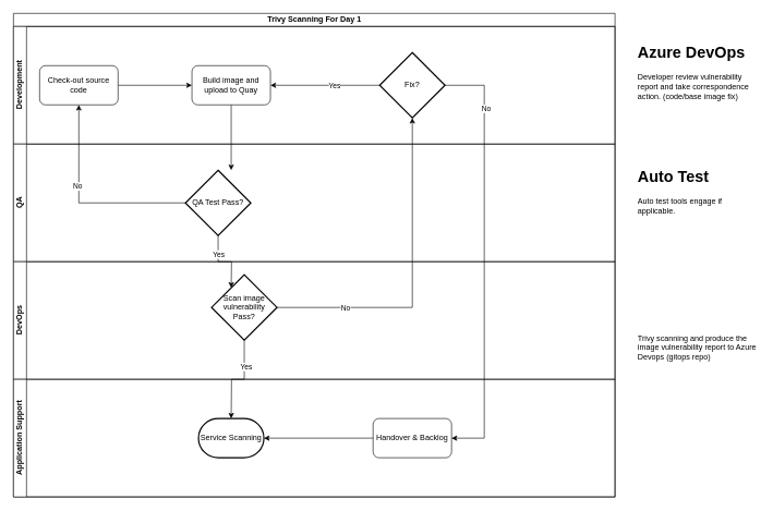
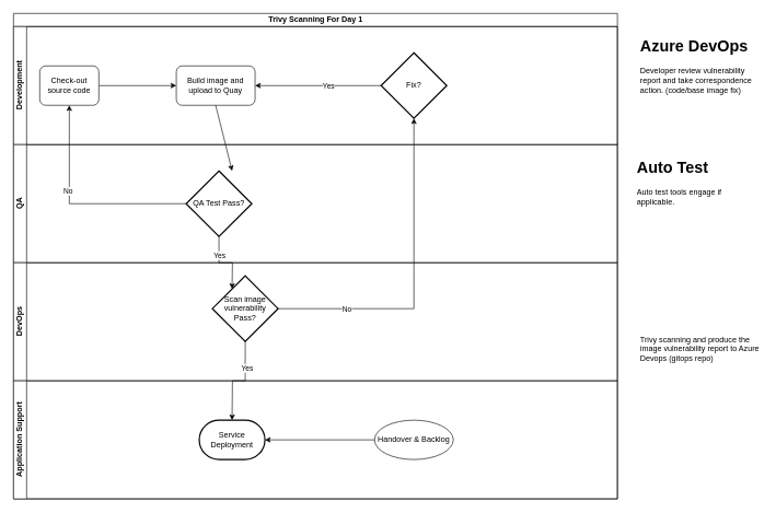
- <mxCell id="31" value="&lt;h1&gt;Azure DevOps&lt;/h1&gt;&lt;p&gt;Developer review vulnerability report and take correspondence action. (code/base image fix)&lt;/p&gt;" style="text;html=1;strokeColor=none;fillColor=none;spacing=5;spacingTop=-20;whiteSpace=wrap;overflow=hidden;rounded=0;" parent="1" vertex="1"><mxGeometry x="970" y="60" width="190" height="120" as="geometry" /></mxCell>
+ <mxCell id="31" value="&lt;h1&gt;Azure DevOps&lt;/h1&gt;&lt;p&gt;Developer review vulnerability report and take correspondence action. (code/base image fix)&lt;/p&gt;" style="text;html=1;strokeColor=none;fillColor=none;spacing=5;spacingTop=-20;whiteSpace=wrap;overflow=hidden;rounded=0;" parent="1" vertex="1"><mxGeometry x="970" y="50" width="190" height="120" as="geometry" /></mxCell>
- <mxCell id="5" value="Check-out source code" style="rounded=1;whiteSpace=wrap;html=1;" parent="3" vertex="1"><mxGeometry x="40" y="60" width="120" height="60" as="geometry" /></mxCell>
+ <mxCell id="5" value="Check-out source code" style="rounded=1;whiteSpace=wrap;html=1;" parent="3" vertex="1"><mxGeometry x="40" y="60" width="90" height="60" as="geometry" /></mxCell>
- <mxCell id="6" value="Build image and upload to Quay" style="rounded=1;whiteSpace=wrap;html=1;" parent="3" vertex="1"><mxGeometry x="273" y="60" width="120" height="60" as="geometry" /></mxCell>
+ <mxCell id="6" value="Build image and upload to Quay" style="rounded=1;whiteSpace=wrap;html=1;" parent="3" vertex="1"><mxGeometry x="248" y="60" width="120" height="60" as="geometry" /></mxCell>
- <mxCell id="27" style="edgeStyle=orthogonalEdgeStyle;rounded=0;orthogonalLoop=1;jettySize=auto;html=1;exitX=1;exitY=0.5;exitDx=0;exitDy=0;exitPerimeter=0;entryX=1;entryY=0.5;entryDx=0;entryDy=0;" parent="2" source="9" target="16" edge="1"><mxGeometry relative="1" as="geometry"><Array as="points"><mxPoint x="720" y="110" /><mxPoint x="720" y="650" /></Array></mxGeometry></mxCell>
- <mxCell id="28" value="No" style="edgeLabel;html=1;align=center;verticalAlign=middle;resizable=0;points=[];" parent="27" vertex="1" connectable="0"><mxGeometry x="-0.709" y="2" relative="1" as="geometry"><mxPoint as="offset" /></mxGeometry></mxCell>
- <mxCell id="30" value="&lt;h1&gt;Auto Test&lt;/h1&gt;&lt;p&gt;Auto test tools engage if applicable.&amp;nbsp;&lt;/p&gt;" style="text;html=1;strokeColor=none;fillColor=none;spacing=5;spacingTop=-20;whiteSpace=wrap;overflow=hidden;rounded=0;" parent="1" vertex="1"><mxGeometry x="970" y="250" width="190" height="120" as="geometry" /></mxCell>
+ <mxCell id="30" value="&lt;h1&gt;Auto Test&lt;/h1&gt;&lt;p&gt;Auto test tools engage if applicable.&amp;nbsp;&lt;/p&gt;" style="text;html=1;strokeColor=none;fillColor=none;spacing=5;spacingTop=-20;whiteSpace=wrap;overflow=hidden;rounded=0;" parent="1" vertex="1"><mxGeometry x="965" y="235" width="190" height="120" as="geometry" /></mxCell>
- <mxCell id="15" value="Service Scanning" style="strokeWidth=2;html=1;shape=mxgraph.flowchart.terminator;whiteSpace=wrap;" parent="14" vertex="1"><mxGeometry x="283" y="60" width="100" height="60" as="geometry" /></mxCell>
+ <mxCell id="15" value="Service Deployment" style="strokeWidth=2;html=1;shape=mxgraph.flowchart.terminator;whiteSpace=wrap;" parent="14" vertex="1"><mxGeometry x="283" y="60" width="100" height="60" as="geometry" /></mxCell>
- <mxCell id="16" value="Handover &amp;amp; Backlog" style="rounded=1;whiteSpace=wrap;html=1;" parent="14" vertex="1"><mxGeometry x="550" y="60" width="120" height="60" as="geometry" /></mxCell>
+ <mxCell id="16" value="Handover &amp;amp; Backlog" style="ellipse;whiteSpace=wrap;html=1;" parent="14" vertex="1"><mxGeometry x="550" y="60" width="120" height="60" as="geometry" /></mxCell>
